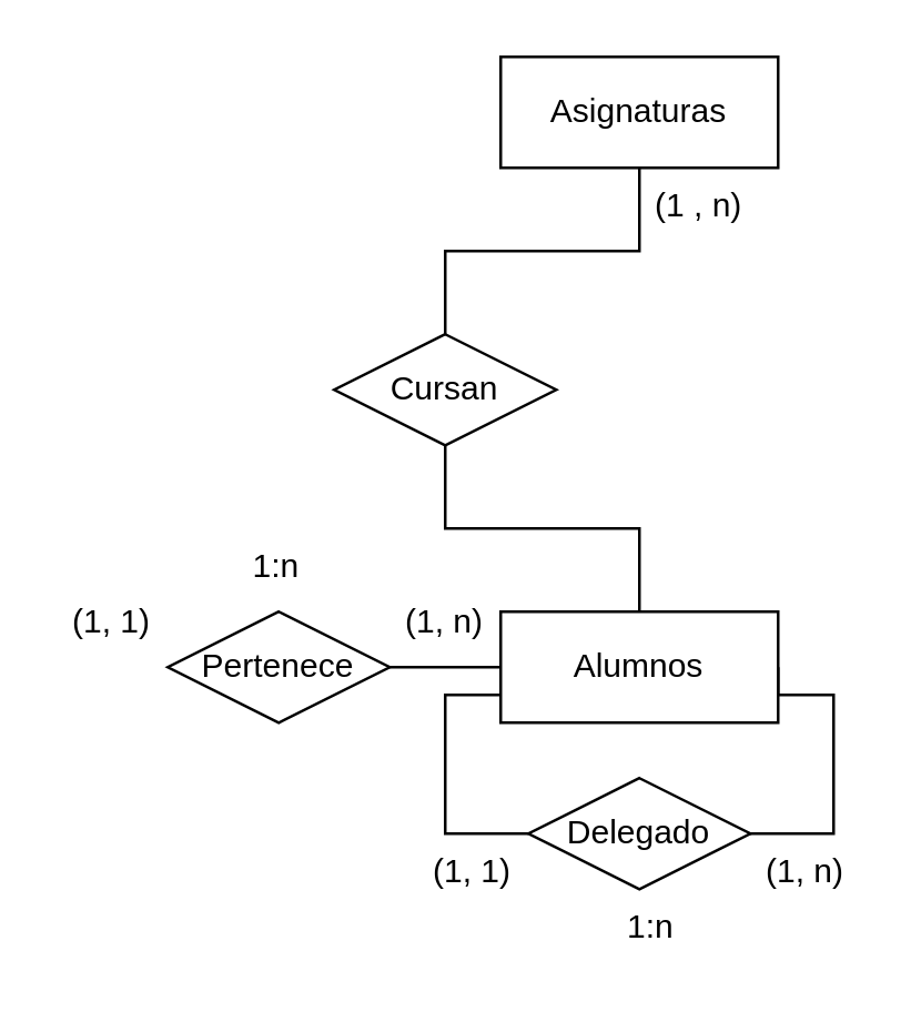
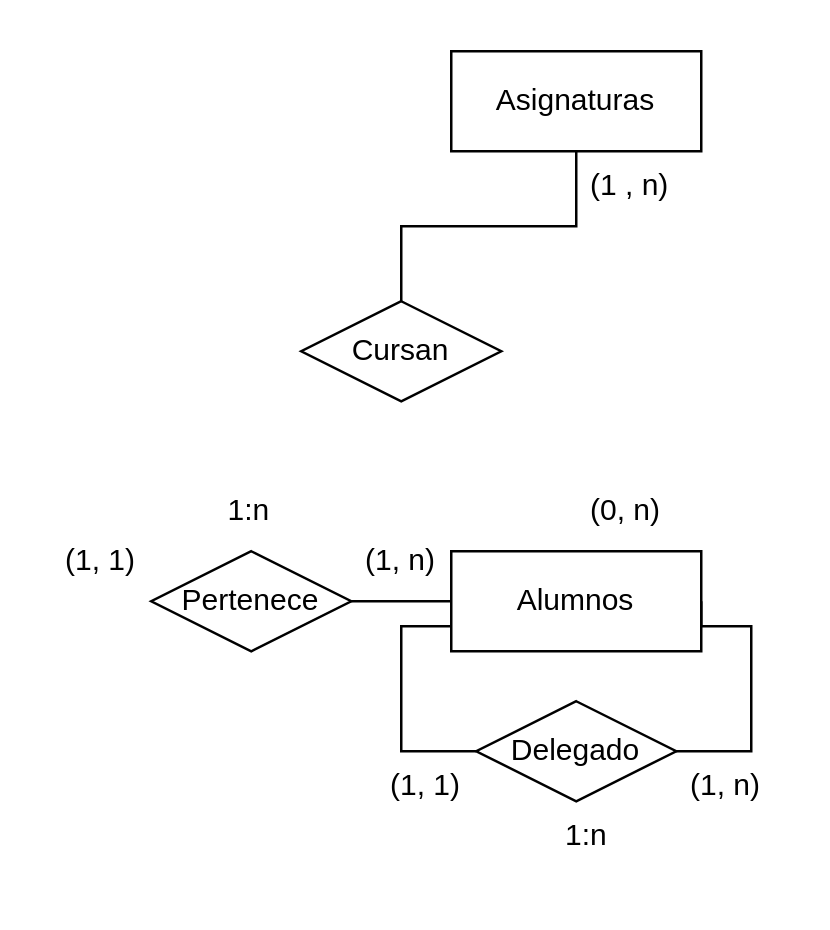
- <mxCell id="2" style="edgeStyle=orthogonalEdgeStyle;rounded=0;orthogonalLoop=1;jettySize=auto;html=1;exitX=0.5;exitY=0;exitDx=0;exitDy=0;entryX=0.5;entryY=1;entryDx=0;entryDy=0;endArrow=none;endFill=0;" edge="1" parent="1" source="3" target="13"><mxGeometry relative="1" as="geometry" /></mxCell>
+ <mxCell id="15" value="(0, n)" style="text;strokeColor=none;fillColor=none;spacingLeft=4;spacingRight=4;overflow=hidden;rotatable=0;points=[[0,0.5],[1,0.5]];portConstraint=eastwest;fontSize=12;whiteSpace=wrap;html=1;" vertex="1" parent="1"><mxGeometry x="230" y="190" width="50" height="30" as="geometry" /></mxCell>
